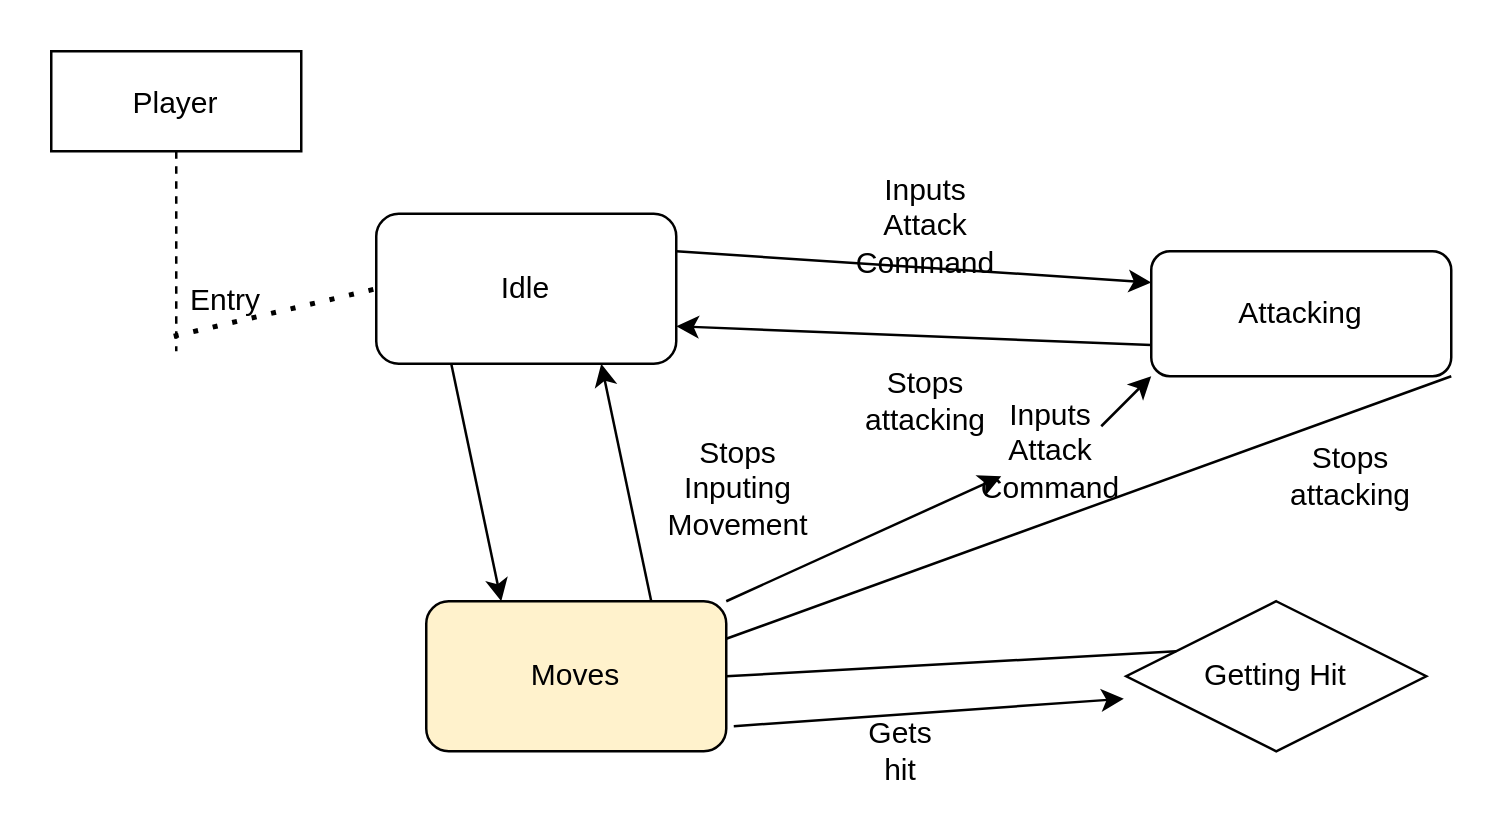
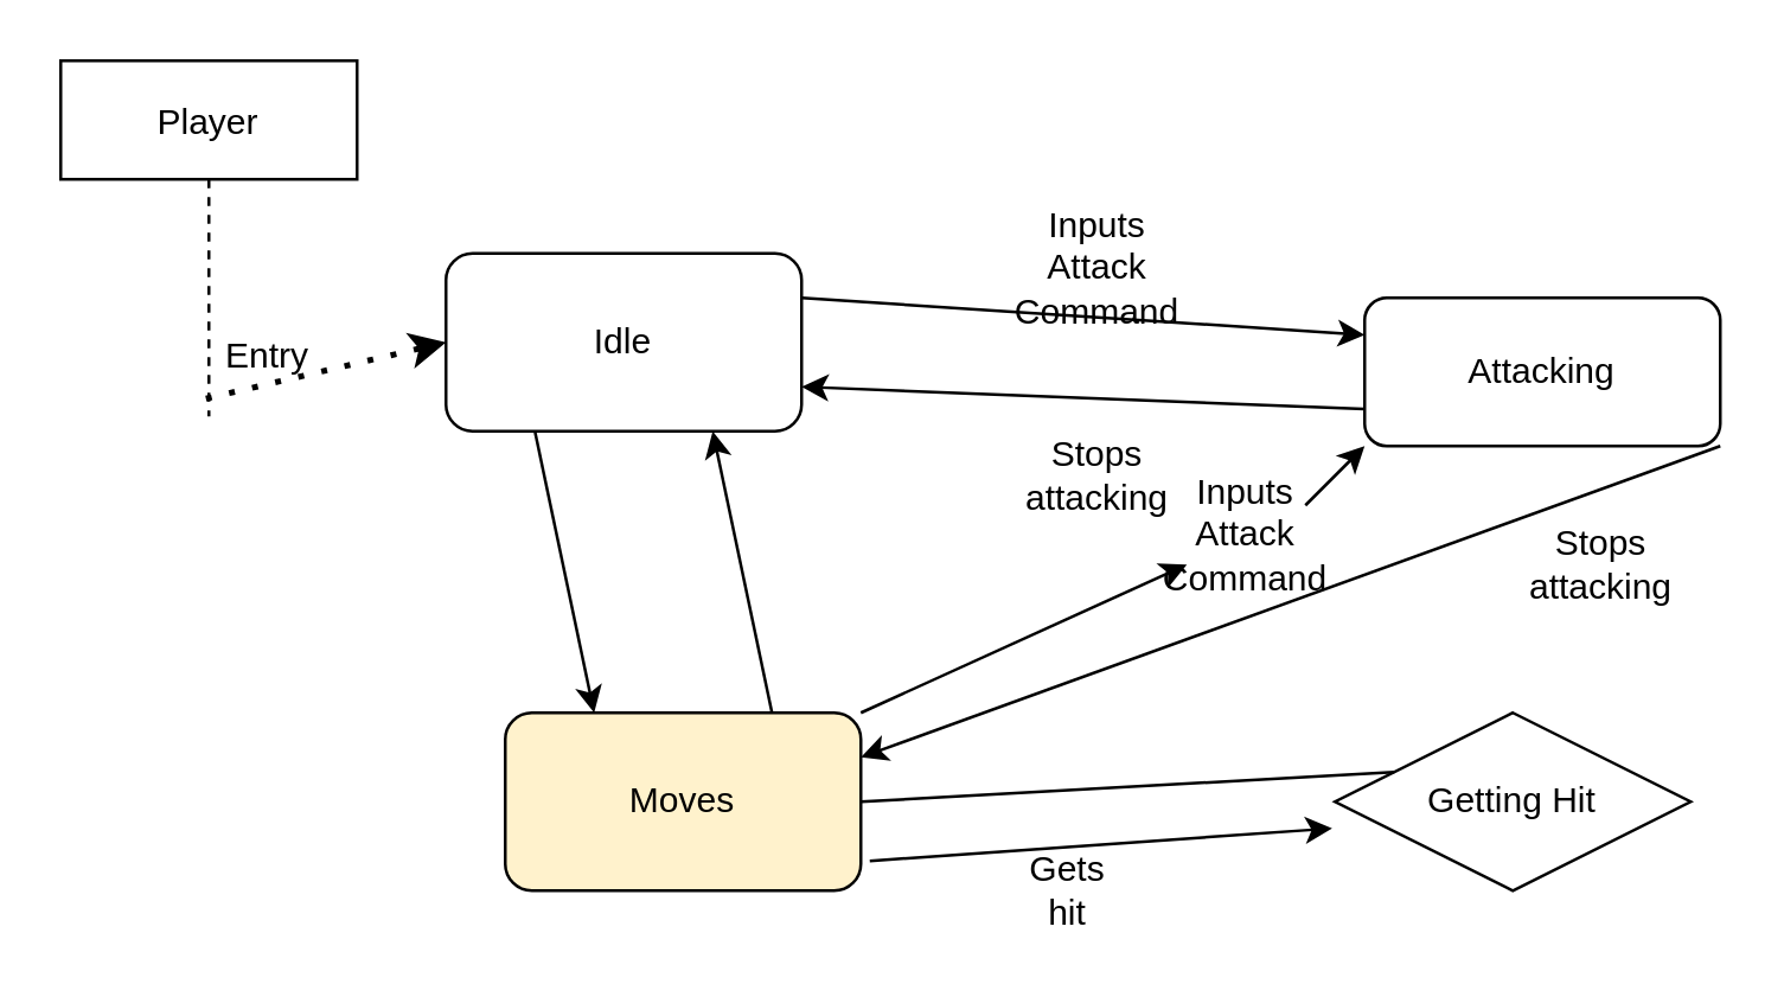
- <mxCell id="5" value="" style="endArrow=none;dashed=1;html=1;dashPattern=1 3;strokeWidth=2;exitX=0.49;exitY=0.95;exitDx=0;exitDy=0;exitPerimeter=0;entryX=0;entryY=0.5;entryDx=0;entryDy=0;" parent="1" source="2" target="3" edge="1"><mxGeometry width="50" height="50" relative="1" as="geometry"><mxPoint x="300" y="380" as="sourcePoint" /><mxPoint x="350" y="330" as="targetPoint" /></mxGeometry></mxCell>
+ <mxCell id="5" value="" style="endArrow=classic;dashed=1;html=1;dashPattern=1 3;strokeWidth=2;exitX=0.49;exitY=0.95;exitDx=0;exitDy=0;exitPerimeter=0;entryX=0;entryY=0.5;entryDx=0;entryDy=0;" parent="1" source="2" target="3" edge="1"><mxGeometry width="50" height="50" relative="1" as="geometry"><mxPoint x="300" y="380" as="sourcePoint" /><mxPoint x="350" y="330" as="targetPoint" /></mxGeometry></mxCell>
- <mxCell id="9" value="Stops Inputing Movement" style="text;html=1;strokeColor=none;fillColor=none;align=center;verticalAlign=middle;whiteSpace=wrap;rounded=0;" parent="1" vertex="1"><mxGeometry x="260" y="170" width="70" height="50" as="geometry" /></mxCell>
- <mxCell id="23" value="" style="endArrow=none;html=1;entryX=1;entryY=0.25;entryDx=0;entryDy=0;exitX=1;exitY=1;exitDx=0;exitDy=0;" edge="1" parent="1" source="10" target="4"><mxGeometry width="50" height="50" relative="1" as="geometry"><mxPoint x="470" y="370" as="sourcePoint" /><mxPoint x="520" y="320" as="targetPoint" /></mxGeometry></mxCell>
+ <mxCell id="23" value="" style="endArrow=classic;html=1;entryX=1;entryY=0.25;entryDx=0;entryDy=0;exitX=1;exitY=1;exitDx=0;exitDy=0;" edge="1" parent="1" source="10" target="4"><mxGeometry width="50" height="50" relative="1" as="geometry"><mxPoint x="470" y="370" as="sourcePoint" /><mxPoint x="520" y="320" as="targetPoint" /></mxGeometry></mxCell>
